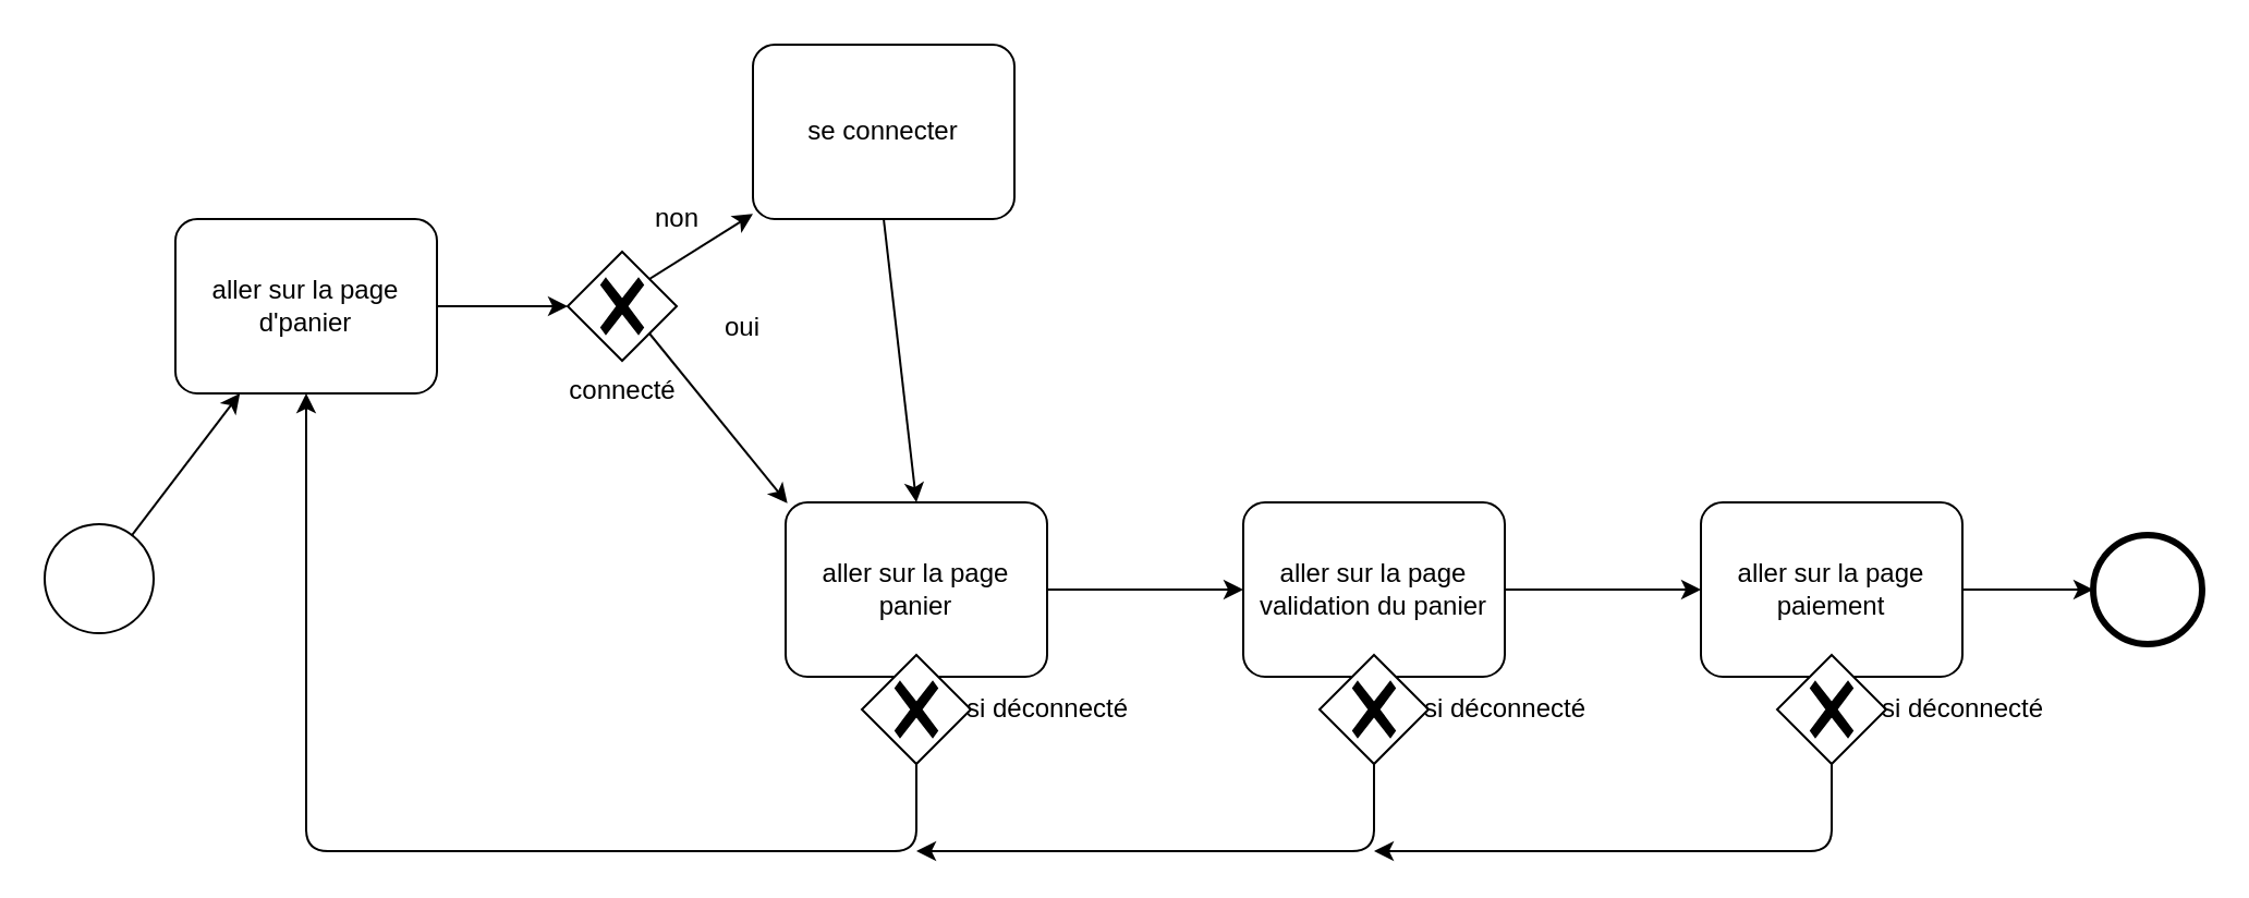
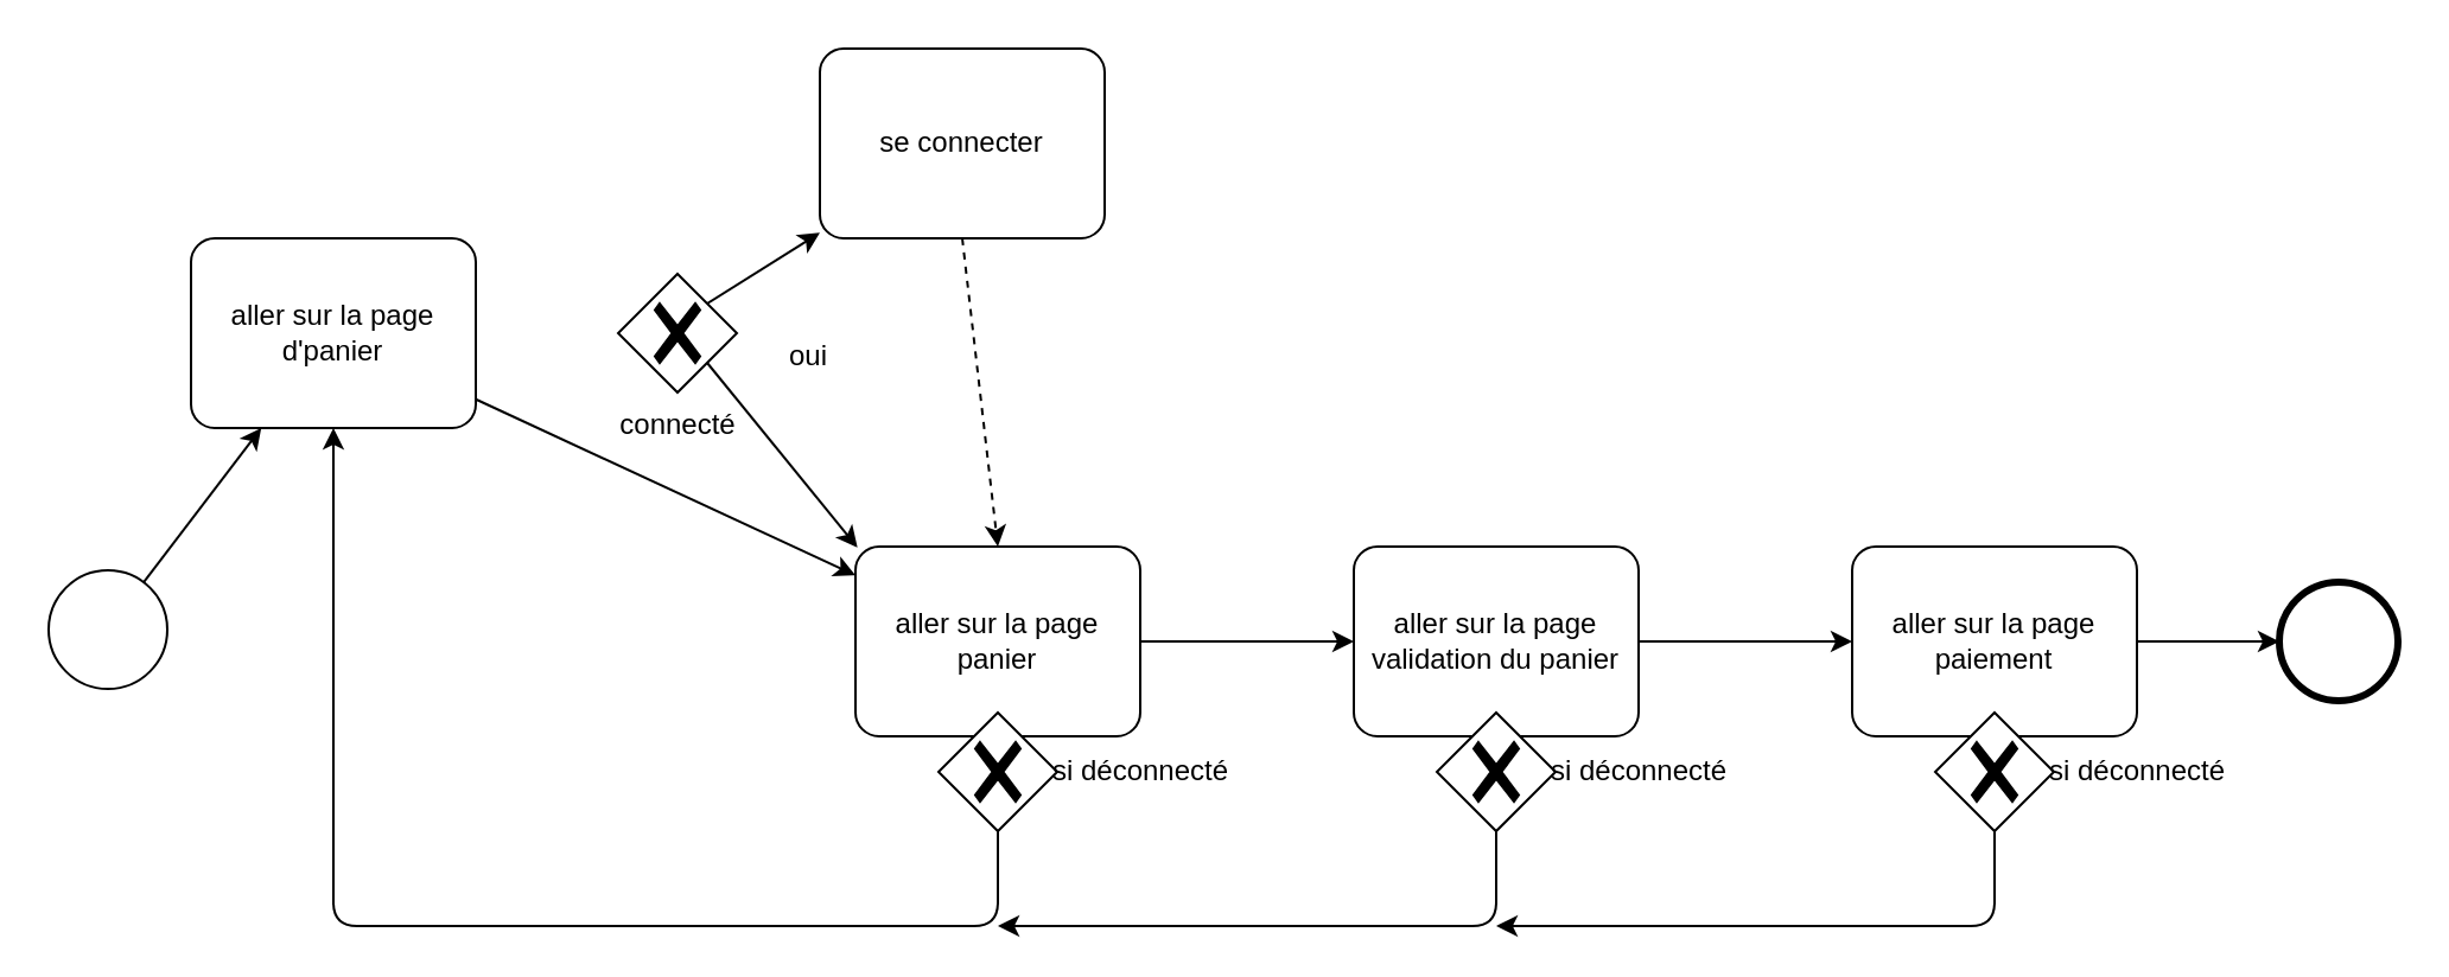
- <mxCell id="27" value="non" style="text;html=1;align=center;verticalAlign=middle;resizable=0;points=[];autosize=1;strokeColor=none;fillColor=none;" parent="1" vertex="1"><mxGeometry x="290" y="85" width="40" height="30" as="geometry" /></mxCell>
- <mxCell id="4" value="" style="edgeStyle=none;html=1;" parent="1" source="5" target="23" edge="1"><mxGeometry relative="1" as="geometry" /></mxCell>
+ <mxCell id="4" value="" style="edgeStyle=none;html=1;" parent="1" source="5" target="7" edge="1"><mxGeometry relative="1" as="geometry" /></mxCell>
- <mxCell id="25" style="edgeStyle=none;html=1;exitX=0.5;exitY=1;exitDx=0;exitDy=0;exitPerimeter=0;entryX=0.5;entryY=0;entryDx=0;entryDy=0;entryPerimeter=0;" parent="1" source="26" target="7" edge="1"><mxGeometry relative="1" as="geometry" /></mxCell>
+ <mxCell id="25" style="edgeStyle=none;html=1;exitX=0.5;exitY=1;exitDx=0;exitDy=0;exitPerimeter=0;entryX=0.5;entryY=0;entryDx=0;entryDy=0;entryPerimeter=0;dashed=1;" parent="1" source="26" target="7" edge="1"><mxGeometry relative="1" as="geometry" /></mxCell>
